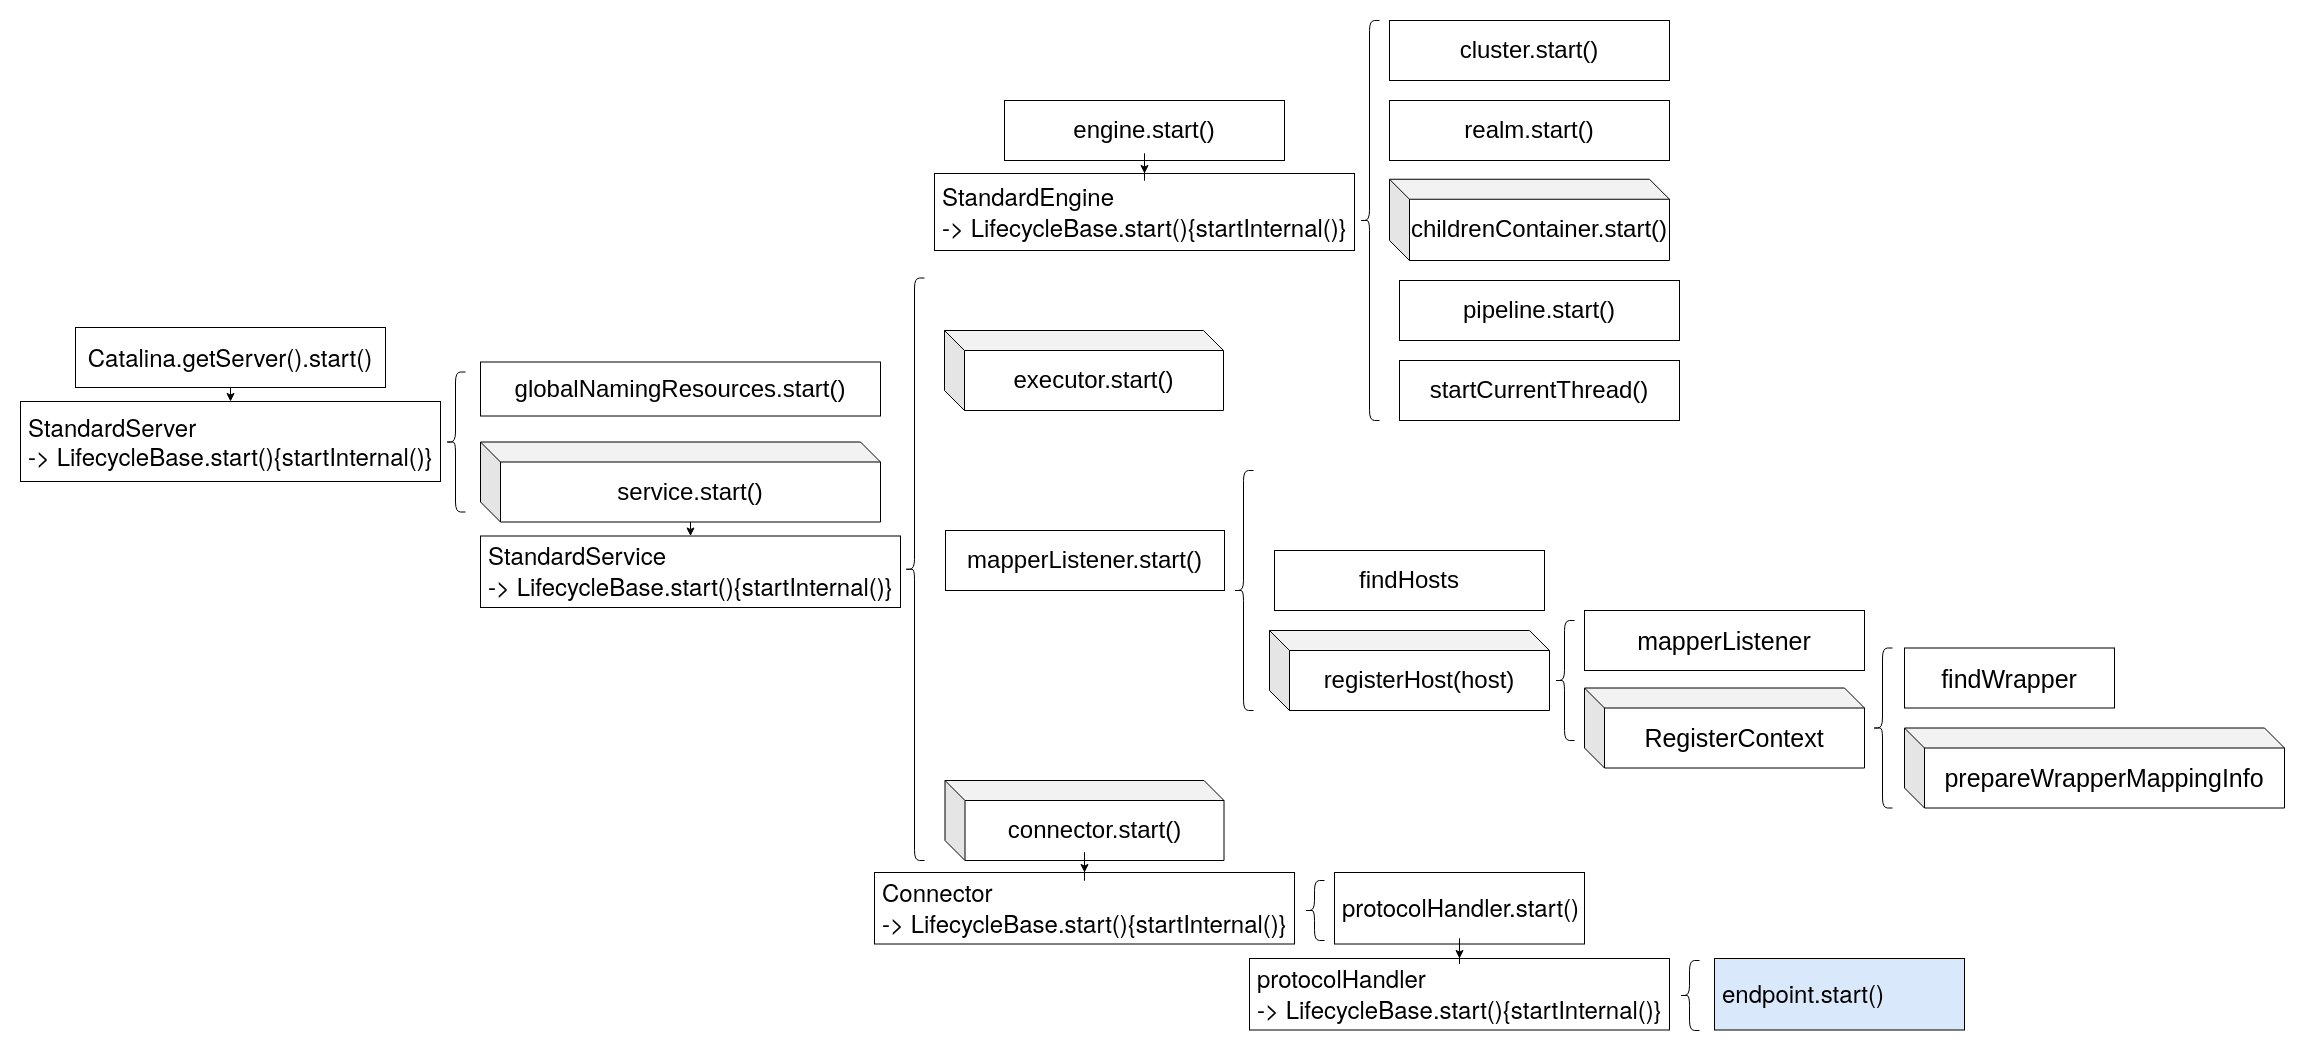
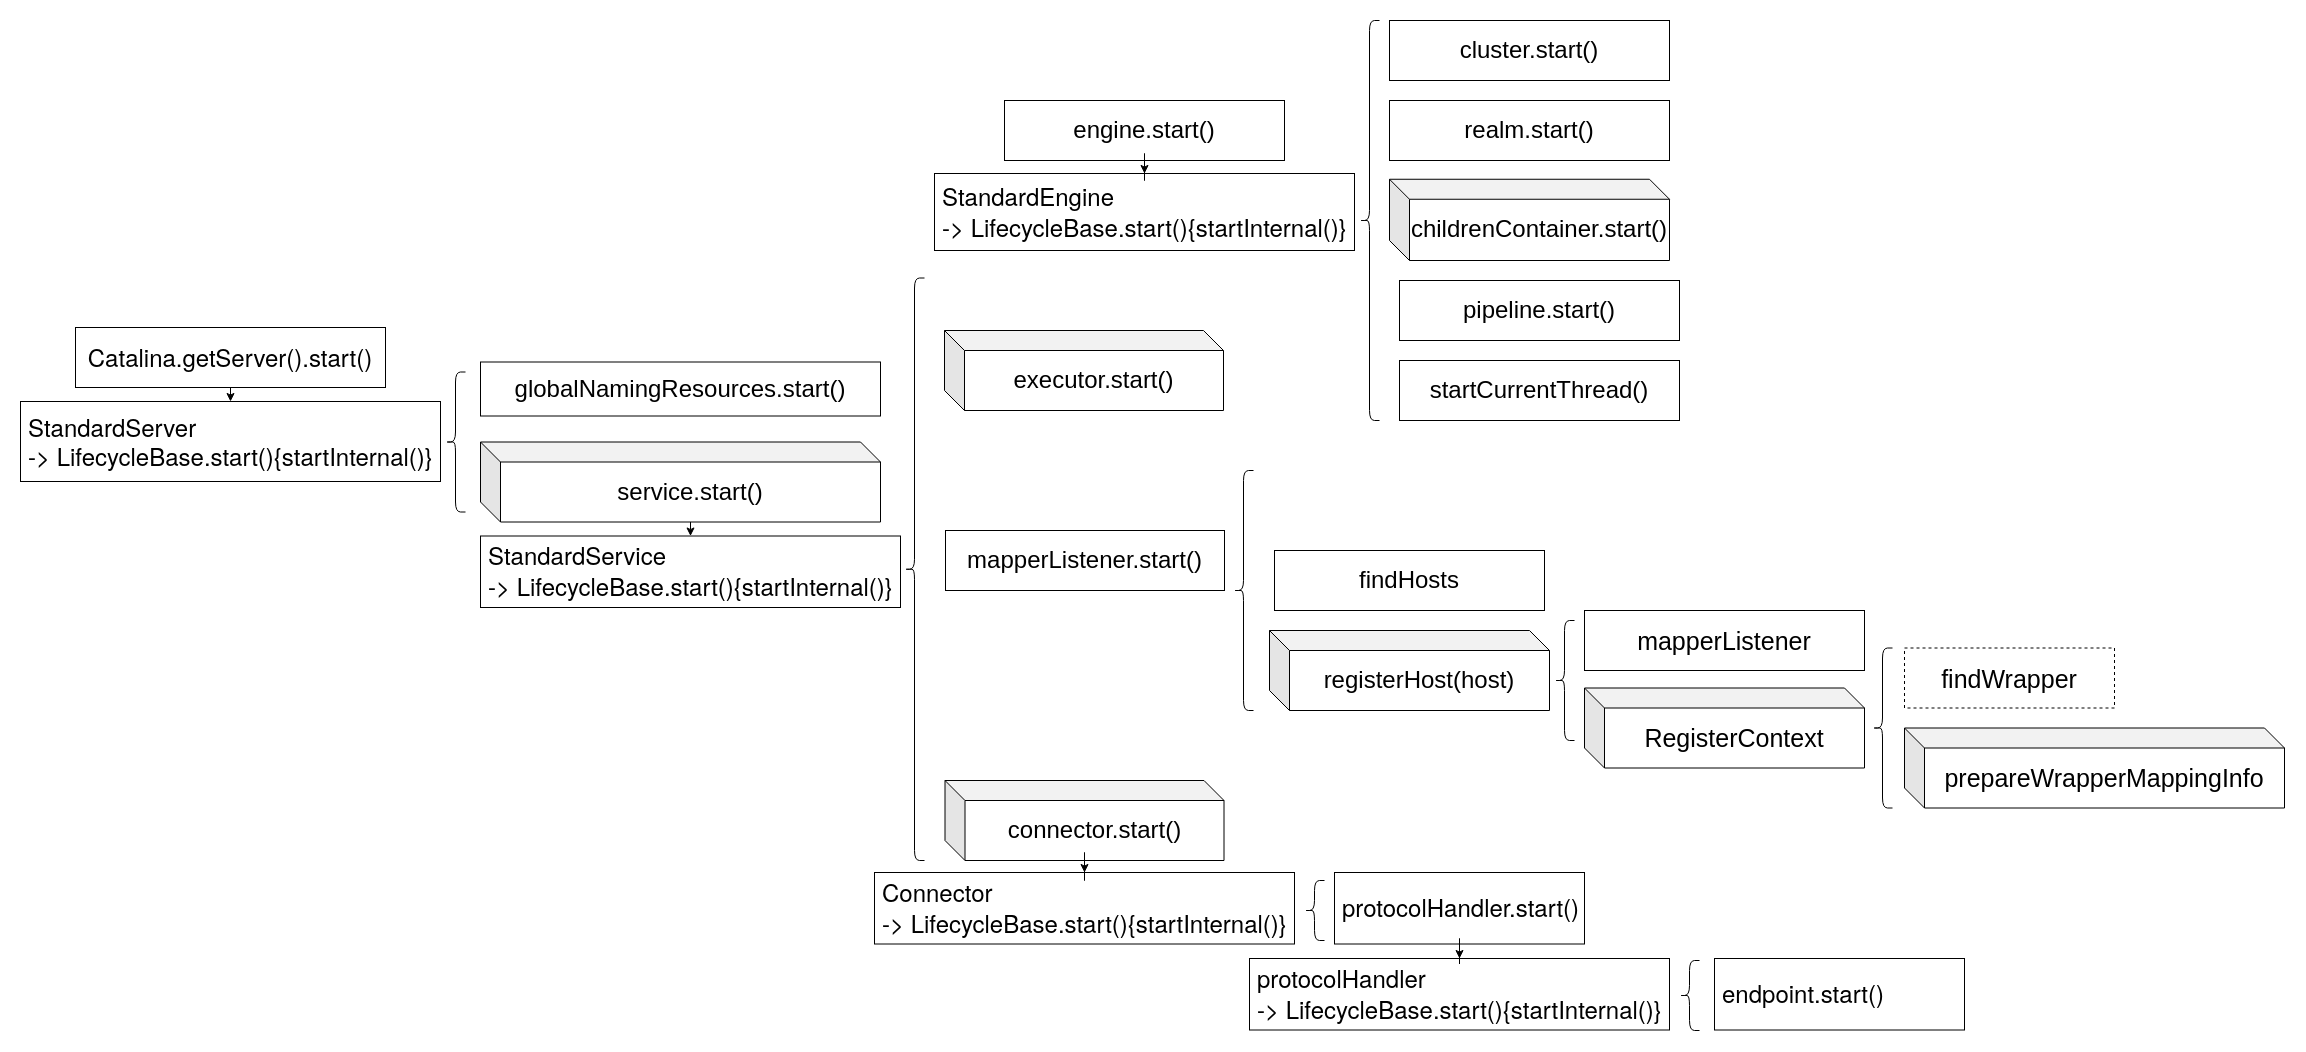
- <mxCell id="31" value="findWrapper" style="rounded=0;whiteSpace=wrap;html=1;labelBackgroundColor=none;fillColor=#FFFFFF;fontSize=25;fontColor=#000000;align=center;" vertex="1" parent="23"><mxGeometry x="959" y="177.5" width="210" height="60" as="geometry" /></mxCell>
+ <mxCell id="31" value="findWrapper" style="rounded=0;whiteSpace=wrap;html=1;labelBackgroundColor=none;fillColor=#FFFFFF;fontSize=25;fontColor=#000000;align=center;dashed=1;" vertex="1" parent="23"><mxGeometry x="959" y="177.5" width="210" height="60" as="geometry" /></mxCell>
- <mxCell id="43" value="&lt;font face=&quot;helvetica neue, helvetica, arial, sans-serif&quot;&gt;endpoint.start()&lt;/font&gt;" style="rounded=0;whiteSpace=wrap;html=1;labelBackgroundColor=none;fillColor=#dae8fc;fontSize=24;align=left;spacingLeft=6;" vertex="1" parent="34"><mxGeometry x="840" y="178" width="250" height="71.5" as="geometry" /></mxCell>
+ <mxCell id="43" value="&lt;font face=&quot;helvetica neue, helvetica, arial, sans-serif&quot;&gt;endpoint.start()&lt;/font&gt;" style="rounded=0;whiteSpace=wrap;html=1;labelBackgroundColor=none;fillColor=#FFFFFF;fontSize=24;align=left;spacingLeft=6;" vertex="1" parent="34"><mxGeometry x="840" y="178" width="250" height="71.5" as="geometry" /></mxCell>
